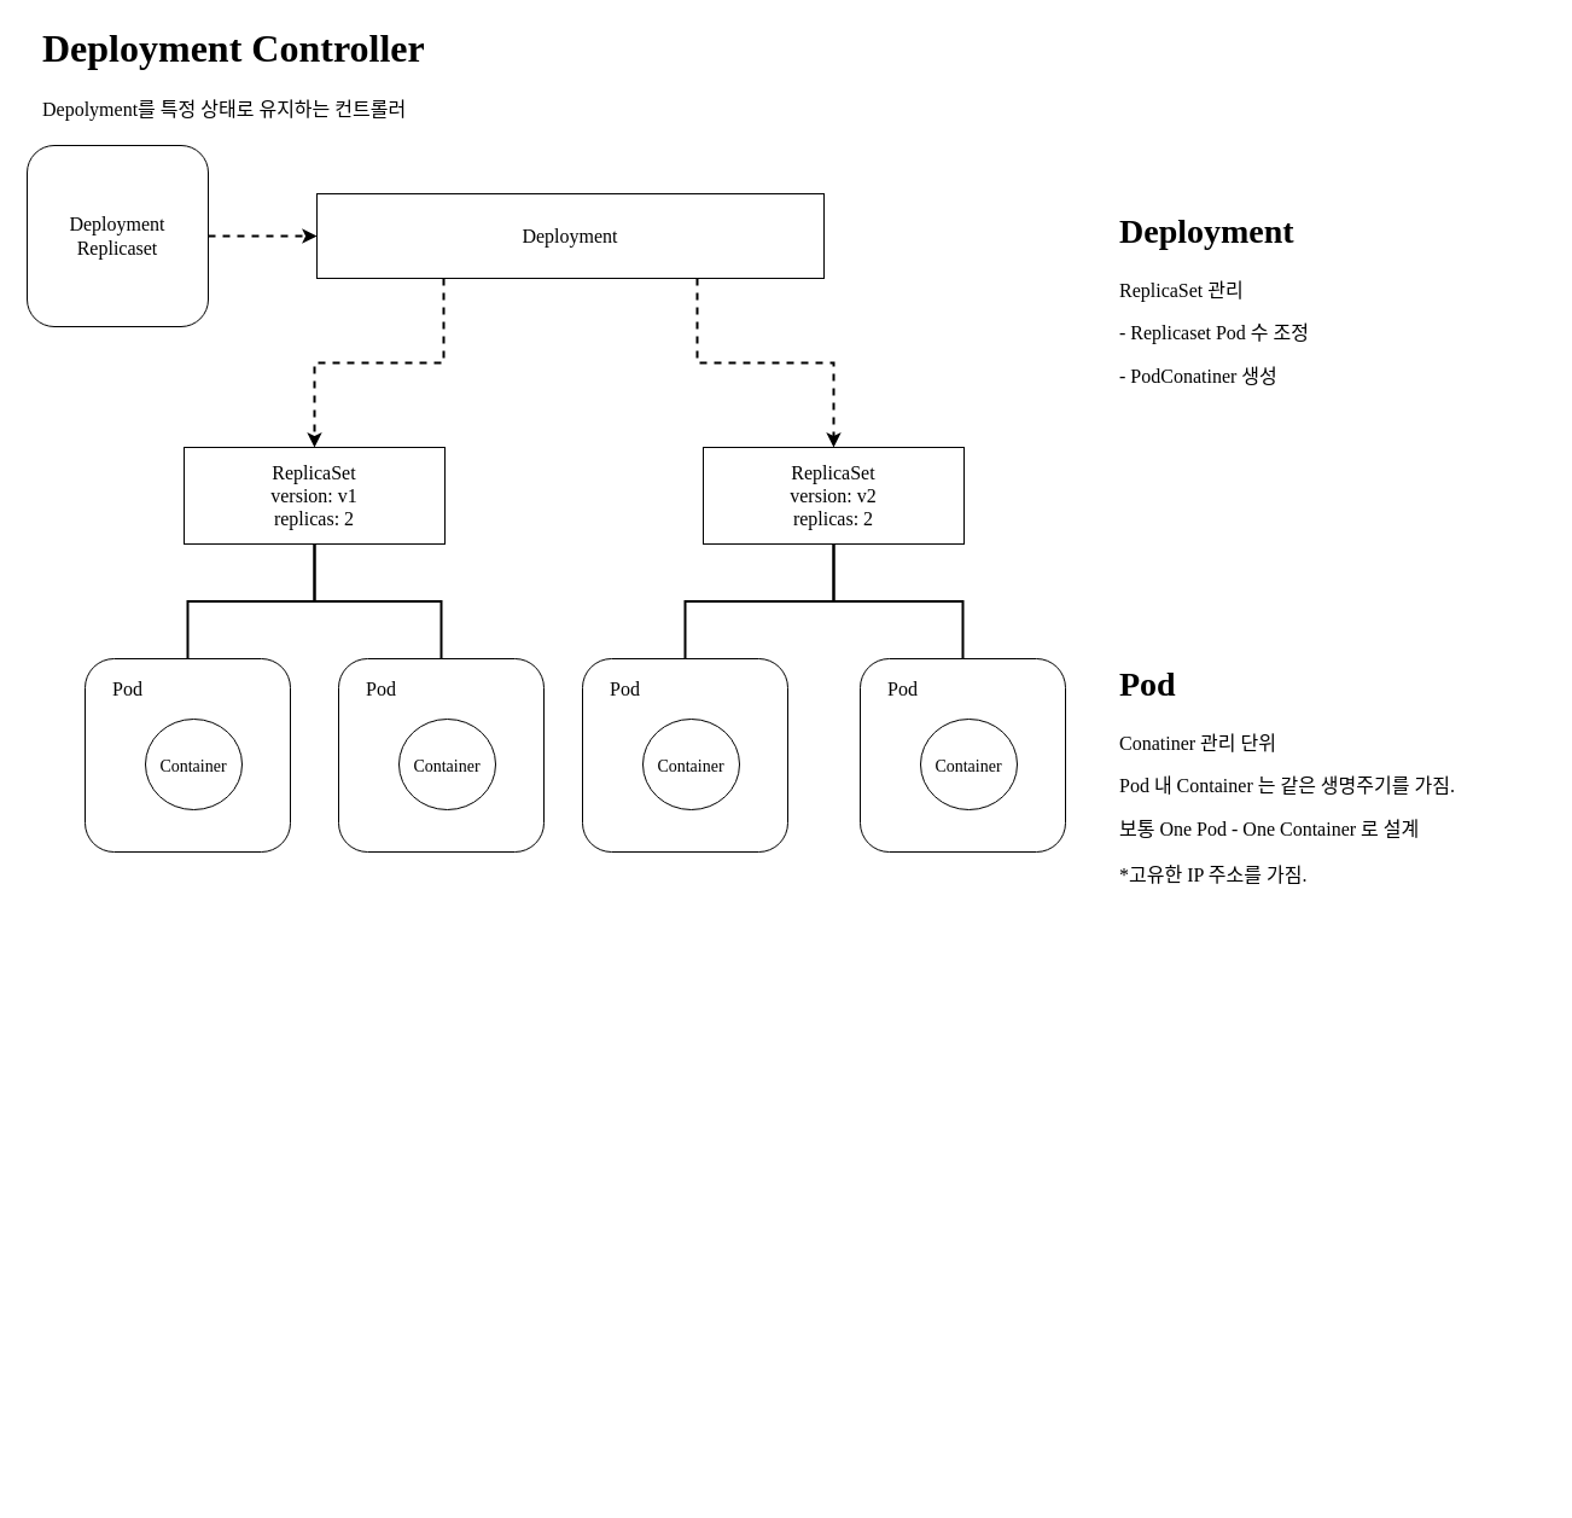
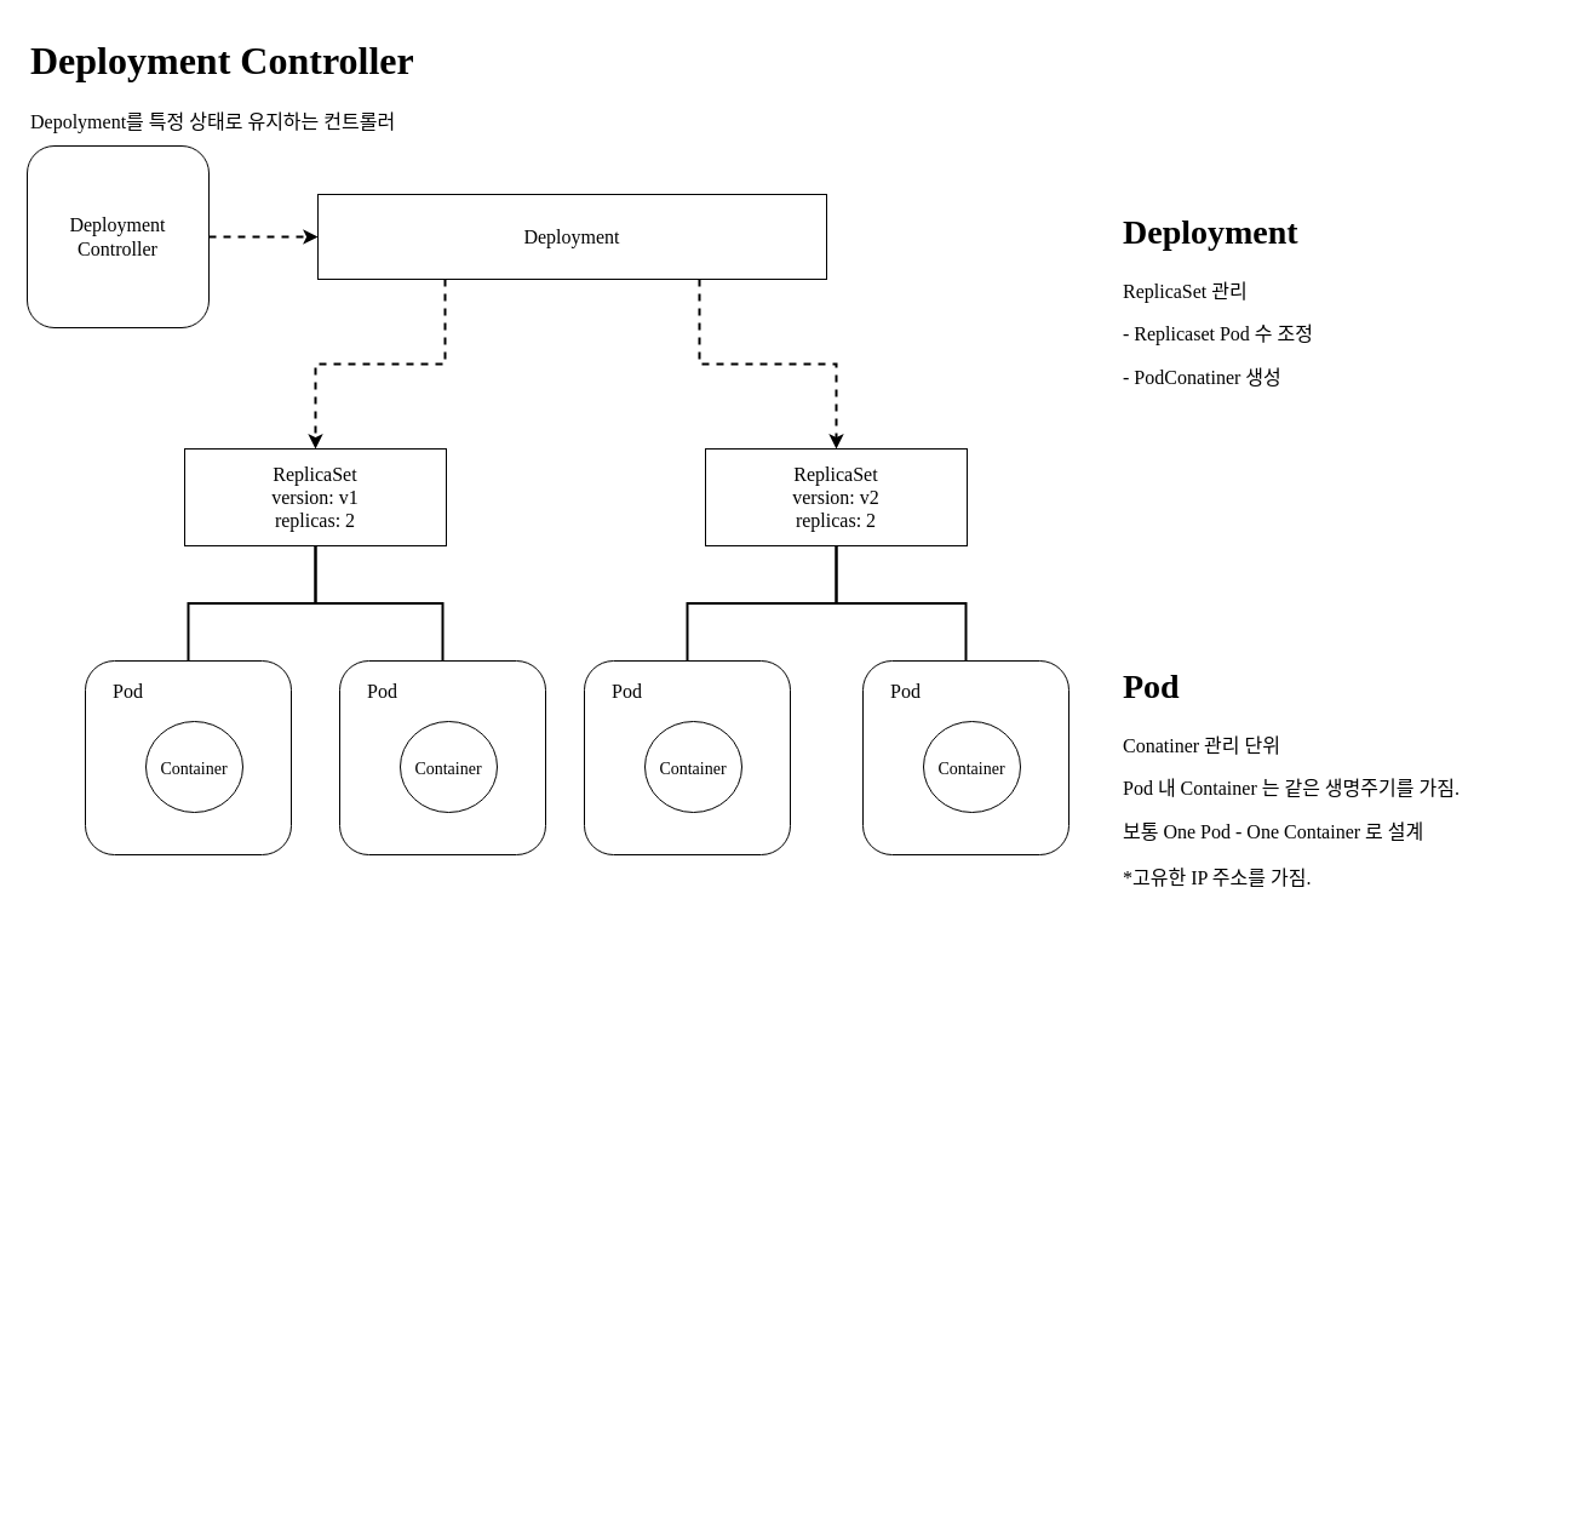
- <mxCell id="23" value="&lt;h1&gt;Deployment Controller&lt;/h1&gt;&lt;p&gt;Depolyment를 특정 상태로 유지하는 컨트롤러&lt;/p&gt;" style="text;html=1;strokeColor=none;fillColor=none;spacing=5;spacingTop=-20;whiteSpace=wrap;overflow=hidden;rounded=0;fontSize=16;fontFamily=AppleSDGothicNeoEB00;fontColor=default;" parent="1" vertex="1"><mxGeometry x="30" y="10" width="390" height="90" as="geometry" /></mxCell>
+ <mxCell id="23" value="&lt;h1&gt;Deployment Controller&lt;/h1&gt;&lt;p&gt;Depolyment를 특정 상태로 유지하는 컨트롤러&lt;/p&gt;" style="text;html=1;strokeColor=none;fillColor=none;spacing=5;spacingTop=-20;whiteSpace=wrap;overflow=hidden;rounded=0;fontSize=16;fontFamily=AppleSDGothicNeoEB00;fontColor=default;" parent="1" vertex="1"><mxGeometry x="20" y="20" width="390" height="90" as="geometry" /></mxCell>
- <mxCell id="28" value="Deployment&lt;br&gt;Replicaset" style="rounded=1;whiteSpace=wrap;html=1;fontFamily=AppleSDGothicNeoEB00;fontSize=16;fontColor=default;fillColor=none;gradientColor=none;" parent="1" vertex="1"><mxGeometry x="22" y="120" width="150" height="150" as="geometry" /></mxCell>
+ <mxCell id="28" value="Deployment&lt;br&gt;Controller" style="rounded=1;whiteSpace=wrap;html=1;fontFamily=AppleSDGothicNeoEB00;fontSize=16;fontColor=default;fillColor=none;gradientColor=none;" parent="1" vertex="1"><mxGeometry x="22" y="120" width="150" height="150" as="geometry" /></mxCell>
